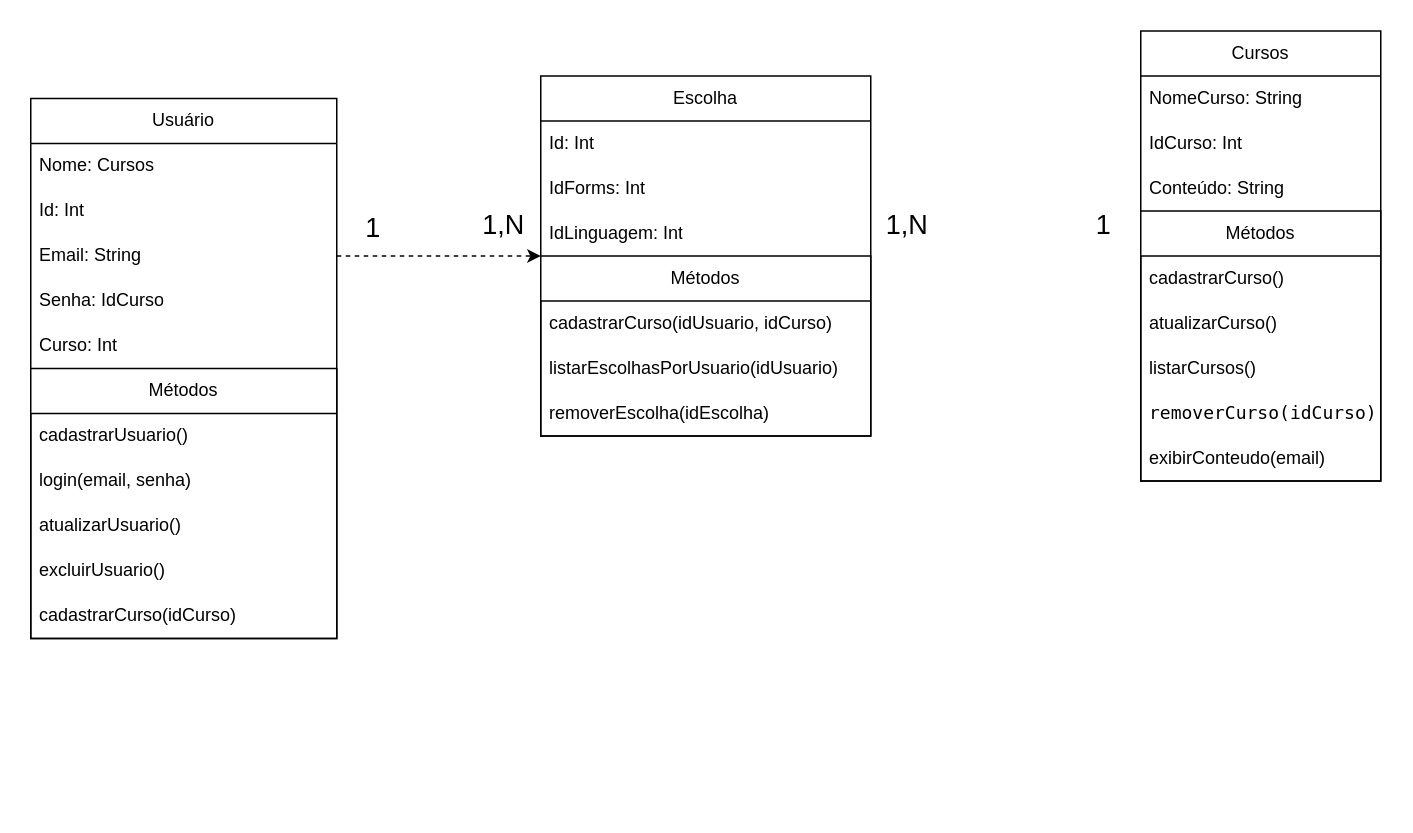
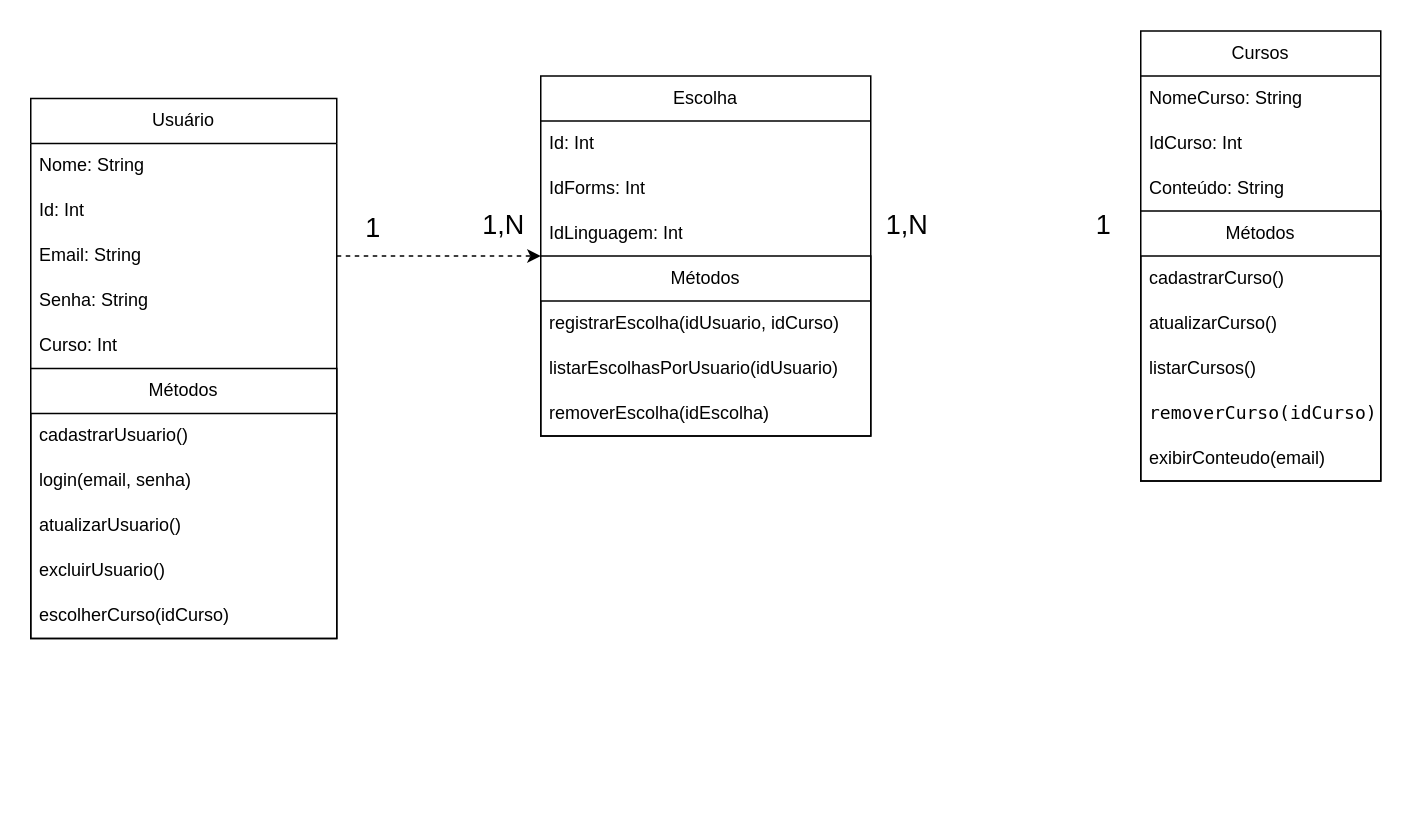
- <mxCell id="3" value="Nome: Cursos" style="text;strokeColor=none;fillColor=none;align=left;verticalAlign=middle;spacingLeft=4;spacingRight=4;overflow=hidden;points=[[0,0.5],[1,0.5]];portConstraint=eastwest;rotatable=0;whiteSpace=wrap;html=1;" vertex="1" parent="2"><mxGeometry y="30" width="204" height="30" as="geometry" /></mxCell>
+ <mxCell id="3" value="Nome: String" style="text;strokeColor=none;fillColor=none;align=left;verticalAlign=middle;spacingLeft=4;spacingRight=4;overflow=hidden;points=[[0,0.5],[1,0.5]];portConstraint=eastwest;rotatable=0;whiteSpace=wrap;html=1;" vertex="1" parent="2"><mxGeometry y="30" width="204" height="30" as="geometry" /></mxCell>
- <mxCell id="6" value="Senha: IdCurso" style="text;strokeColor=none;fillColor=none;align=left;verticalAlign=middle;spacingLeft=4;spacingRight=4;overflow=hidden;points=[[0,0.5],[1,0.5]];portConstraint=eastwest;rotatable=0;whiteSpace=wrap;html=1;" vertex="1" parent="2"><mxGeometry y="120" width="204" height="30" as="geometry" /></mxCell>
+ <mxCell id="6" value="Senha: String" style="text;strokeColor=none;fillColor=none;align=left;verticalAlign=middle;spacingLeft=4;spacingRight=4;overflow=hidden;points=[[0,0.5],[1,0.5]];portConstraint=eastwest;rotatable=0;whiteSpace=wrap;html=1;" vertex="1" parent="2"><mxGeometry y="120" width="204" height="30" as="geometry" /></mxCell>
- <mxCell id="34" value="cadastrarCurso(idUsuario, idCurso)" style="text;strokeColor=none;fillColor=none;align=left;verticalAlign=middle;spacingLeft=4;spacingRight=4;overflow=hidden;points=[[0,0.5],[1,0.5]];portConstraint=eastwest;rotatable=0;whiteSpace=wrap;html=1;" vertex="1" parent="32"><mxGeometry y="30" width="220" height="30" as="geometry" /></mxCell>
+ <mxCell id="34" value="registrarEscolha(idUsuario, idCurso)" style="text;strokeColor=none;fillColor=none;align=left;verticalAlign=middle;spacingLeft=4;spacingRight=4;overflow=hidden;points=[[0,0.5],[1,0.5]];portConstraint=eastwest;rotatable=0;whiteSpace=wrap;html=1;" vertex="1" parent="32"><mxGeometry y="30" width="220" height="30" as="geometry" /></mxCell>
- <mxCell id="15" value="cadastrarCurso(idCurso)" style="text;strokeColor=none;fillColor=none;align=left;verticalAlign=middle;spacingLeft=4;spacingRight=4;overflow=hidden;points=[[0,0.5],[1,0.5]];portConstraint=eastwest;rotatable=0;whiteSpace=wrap;html=1;" vertex="1" parent="9"><mxGeometry y="150" width="204" height="30" as="geometry" /></mxCell>
+ <mxCell id="15" value="escolherCurso(idCurso)" style="text;strokeColor=none;fillColor=none;align=left;verticalAlign=middle;spacingLeft=4;spacingRight=4;overflow=hidden;points=[[0,0.5],[1,0.5]];portConstraint=eastwest;rotatable=0;whiteSpace=wrap;html=1;" vertex="1" parent="9"><mxGeometry y="150" width="204" height="30" as="geometry" /></mxCell>
